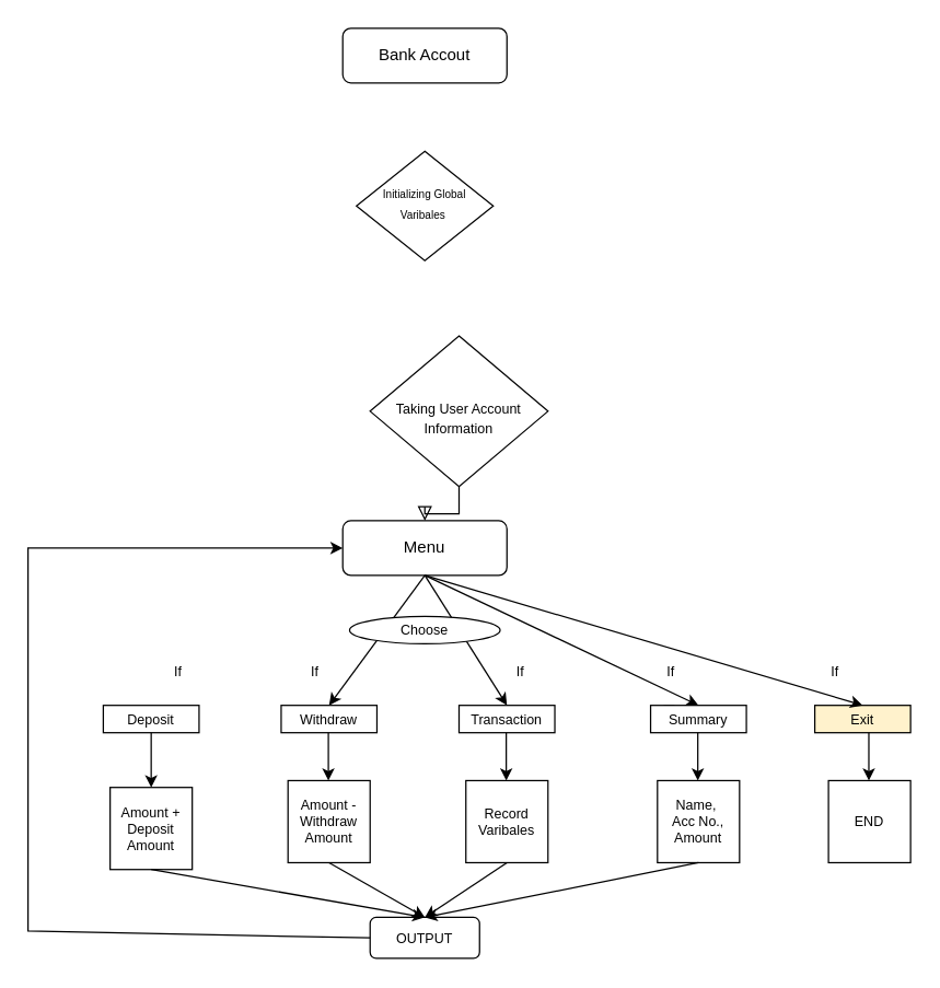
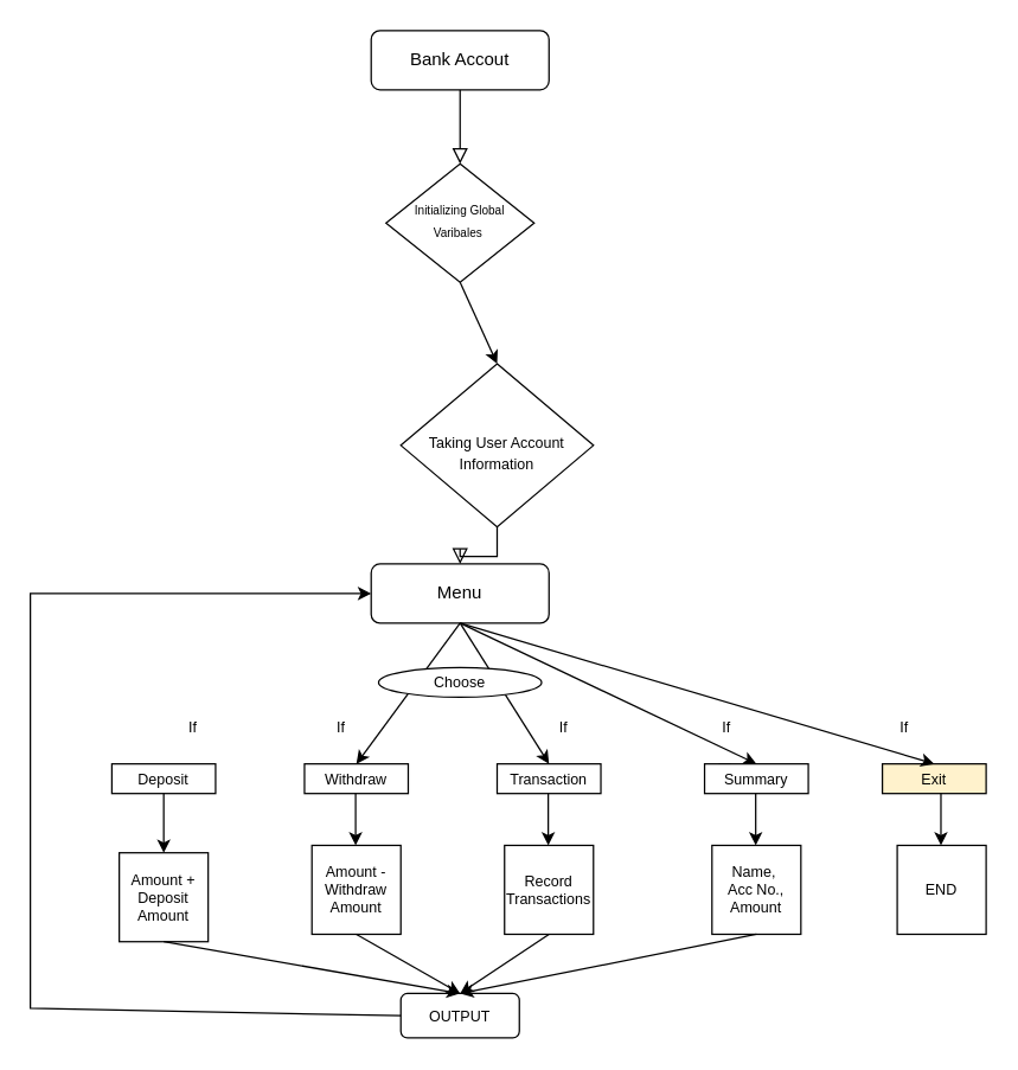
+ <mxCell id="2" value="" style="rounded=0;html=1;jettySize=auto;orthogonalLoop=1;fontSize=11;endArrow=block;endFill=0;endSize=8;strokeWidth=1;shadow=0;labelBackgroundColor=none;edgeStyle=orthogonalEdgeStyle;" parent="1" source="3" target="4" edge="1"><mxGeometry relative="1" as="geometry" /></mxCell>
+ <mxCell id="8" value="" style="endArrow=classic;html=1;rounded=0;fontSize=10;exitX=0.5;exitY=1;exitDx=0;exitDy=0;entryX=0.5;entryY=0;entryDx=0;entryDy=0;" edge="1" parent="1" source="4" target="6"><mxGeometry width="50" height="50" relative="1" as="geometry"><mxPoint x="480" y="300" as="sourcePoint" /><mxPoint x="530" y="250" as="targetPoint" /></mxGeometry></mxCell>
- <mxCell id="29" value="Record Varibales" style="text;html=1;strokeColor=none;fillColor=none;align=center;verticalAlign=middle;whiteSpace=wrap;rounded=0;fontSize=10;" vertex="1" parent="1"><mxGeometry x="340" y="580" width="60" height="40" as="geometry" /></mxCell>
+ <mxCell id="29" value="Record Transactions" style="text;html=1;strokeColor=none;fillColor=none;align=center;verticalAlign=middle;whiteSpace=wrap;rounded=0;fontSize=10;" vertex="1" parent="1"><mxGeometry x="340" y="580" width="60" height="40" as="geometry" /></mxCell>
